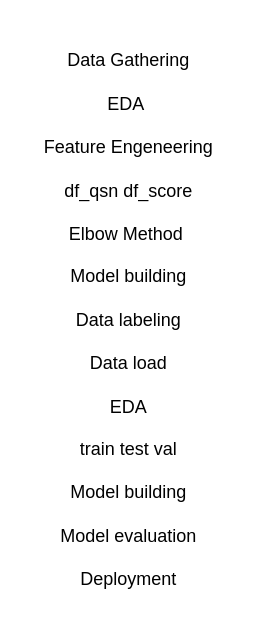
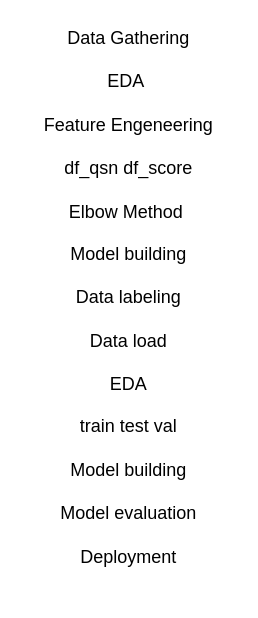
- <mxCell id="2" value="&lt;div&gt;Data Gathering&lt;/div&gt;&lt;div&gt;&lt;br&gt;&lt;/div&gt;&lt;div&gt;EDA&amp;nbsp;&lt;/div&gt;&lt;div&gt;&lt;br&gt;&lt;/div&gt;&lt;div&gt;Feature Engeneering&lt;/div&gt;&lt;div&gt;&lt;br&gt;&lt;/div&gt;&lt;div&gt;df_qsn &lt;span&gt;&#09;&#09;&#09;&#09;&lt;/span&gt;df_score&lt;/div&gt;&lt;div&gt;&lt;br&gt;&lt;/div&gt;&lt;div&gt;Elbow Method&amp;nbsp;&lt;/div&gt;&lt;div&gt;&lt;br&gt;&lt;/div&gt;&lt;div&gt;Model building&lt;/div&gt;&lt;div&gt;&lt;br&gt;&lt;/div&gt;&lt;div&gt;Data labeling&lt;/div&gt;&lt;div&gt;&lt;br&gt;&lt;/div&gt;&lt;div&gt;Data load&lt;/div&gt;&lt;div&gt;&lt;br&gt;&lt;/div&gt;&lt;div&gt;EDA&lt;/div&gt;&lt;div&gt;&lt;br&gt;&lt;/div&gt;&lt;div&gt;train test val&lt;/div&gt;&lt;div&gt;&lt;br&gt;&lt;/div&gt;&lt;div&gt;Model building&lt;/div&gt;&lt;div&gt;&lt;br&gt;&lt;/div&gt;&lt;div&gt;Model evaluation&lt;/div&gt;&lt;div&gt;&lt;br&gt;&lt;/div&gt;&lt;div&gt;Deployment&lt;/div&gt;&lt;div&gt;&lt;br&gt;&lt;/div&gt;" style="text;html=1;align=center;verticalAlign=middle;resizable=0;points=[];autosize=1;" vertex="1" parent="1"><mxGeometry x="20" y="35" width="130" height="370" as="geometry" /></mxCell>
+ <mxCell id="2" value="&lt;div&gt;Data Gathering&lt;/div&gt;&lt;div&gt;&lt;br&gt;&lt;/div&gt;&lt;div&gt;EDA&amp;nbsp;&lt;/div&gt;&lt;div&gt;&lt;br&gt;&lt;/div&gt;&lt;div&gt;Feature Engeneering&lt;/div&gt;&lt;div&gt;&lt;br&gt;&lt;/div&gt;&lt;div&gt;df_qsn &lt;span&gt;&#09;&#09;&#09;&#09;&lt;/span&gt;df_score&lt;/div&gt;&lt;div&gt;&lt;br&gt;&lt;/div&gt;&lt;div&gt;Elbow Method&amp;nbsp;&lt;/div&gt;&lt;div&gt;&lt;br&gt;&lt;/div&gt;&lt;div&gt;Model building&lt;/div&gt;&lt;div&gt;&lt;br&gt;&lt;/div&gt;&lt;div&gt;Data labeling&lt;/div&gt;&lt;div&gt;&lt;br&gt;&lt;/div&gt;&lt;div&gt;Data load&lt;/div&gt;&lt;div&gt;&lt;br&gt;&lt;/div&gt;&lt;div&gt;EDA&lt;/div&gt;&lt;div&gt;&lt;br&gt;&lt;/div&gt;&lt;div&gt;train test val&lt;/div&gt;&lt;div&gt;&lt;br&gt;&lt;/div&gt;&lt;div&gt;Model building&lt;/div&gt;&lt;div&gt;&lt;br&gt;&lt;/div&gt;&lt;div&gt;Model evaluation&lt;/div&gt;&lt;div&gt;&lt;br&gt;&lt;/div&gt;&lt;div&gt;Deployment&lt;/div&gt;&lt;div&gt;&lt;br&gt;&lt;/div&gt;" style="text;html=1;align=center;verticalAlign=middle;resizable=0;points=[];autosize=1;" vertex="1" parent="1"><mxGeometry x="20" y="20" width="130" height="370" as="geometry" /></mxCell>
